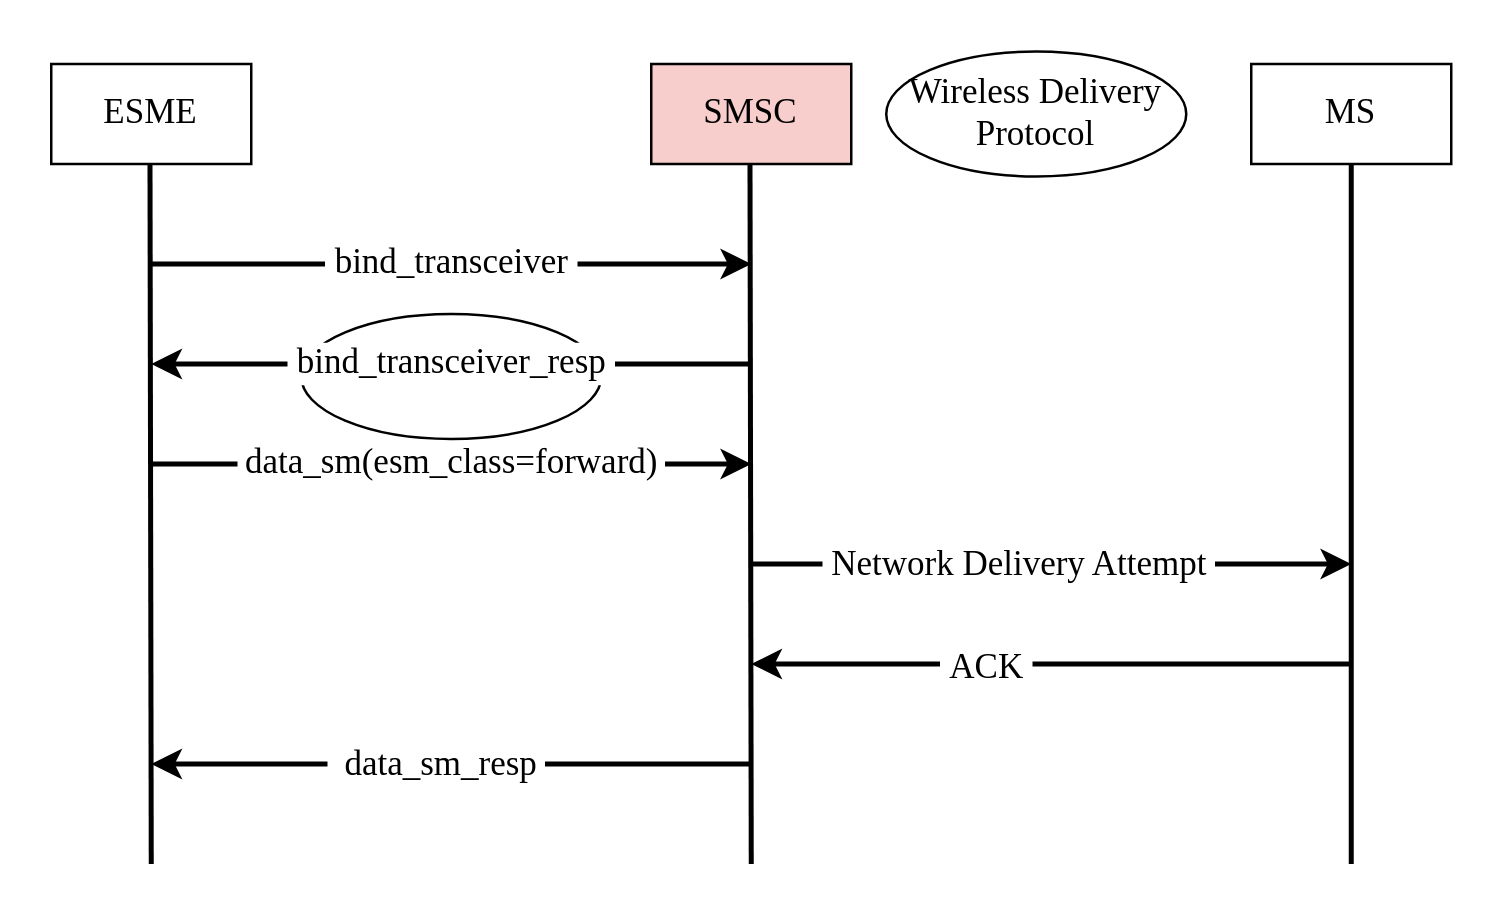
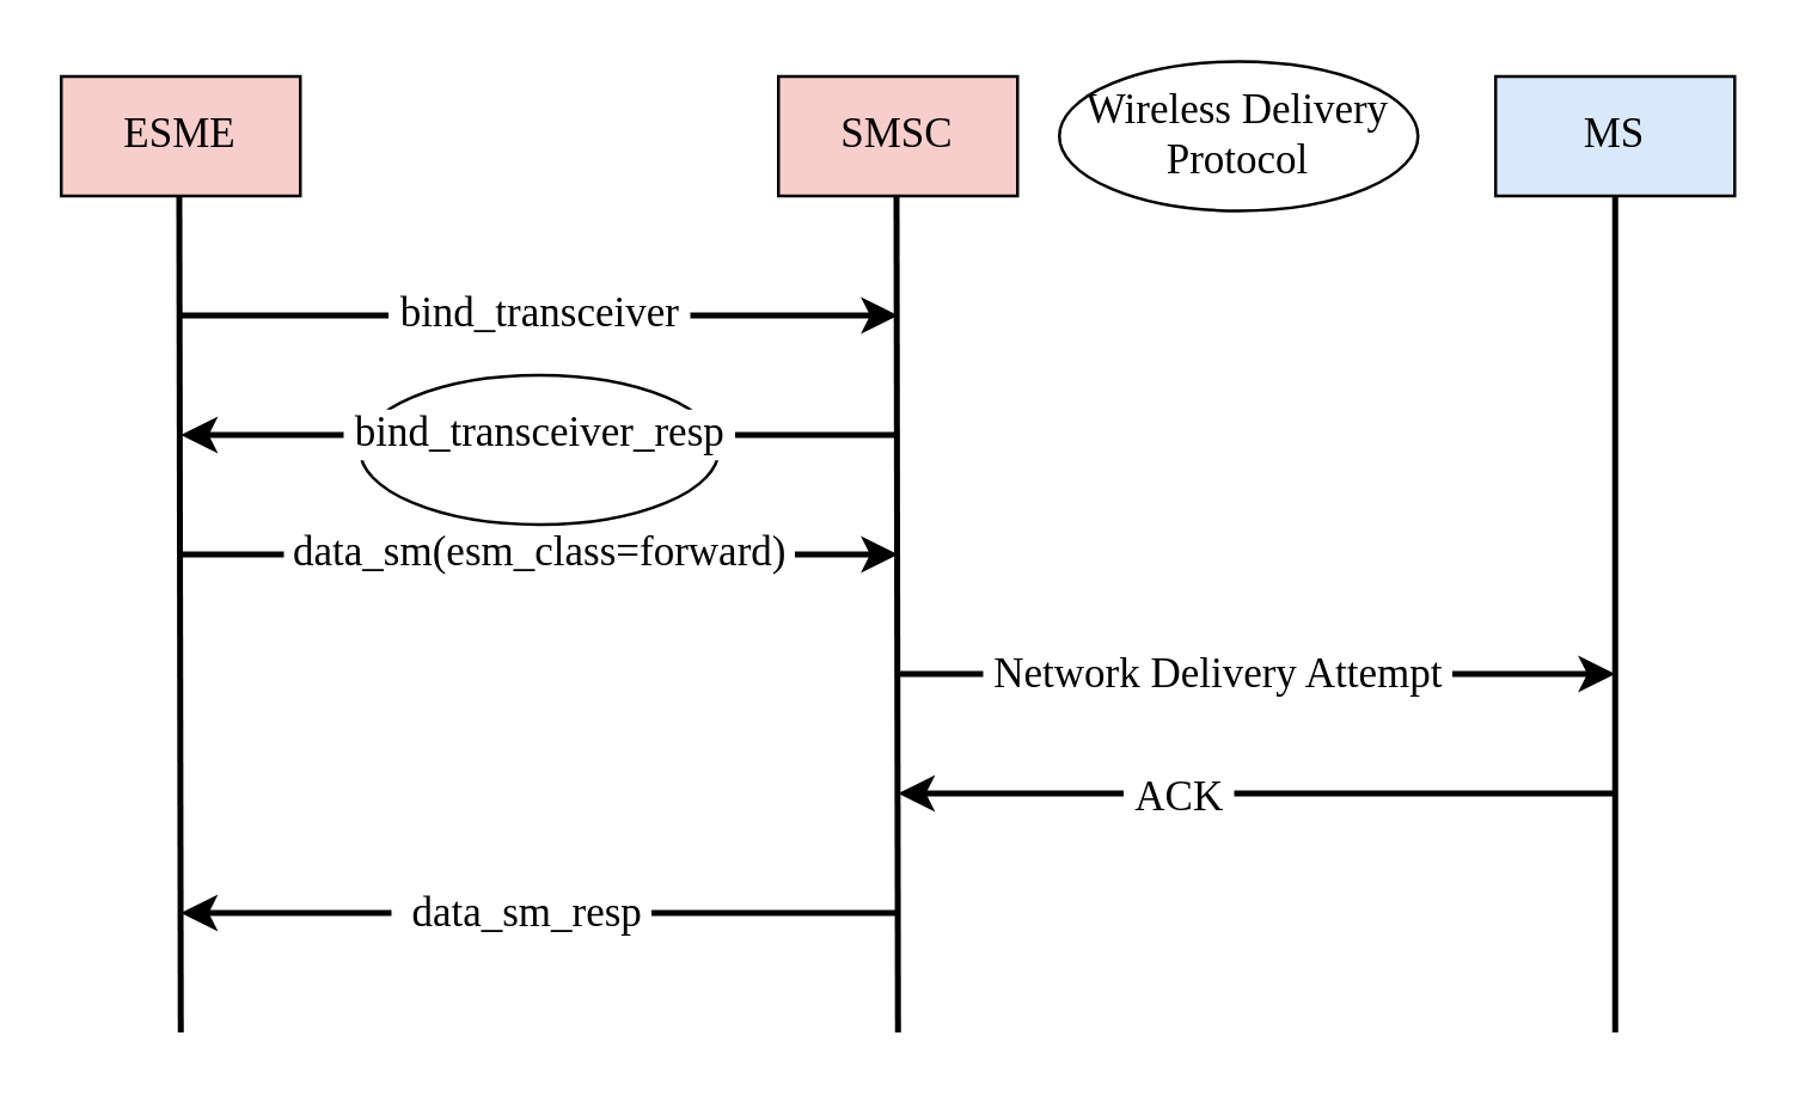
- <mxCell id="3" value="ESME" style="rounded=0;whiteSpace=wrap;html=1;fontFamily=Times New Roman;fontSize=14;" vertex="1" parent="1"><mxGeometry x="20" y="25" width="80" height="40" as="geometry" /></mxCell>
+ <mxCell id="3" value="ESME" style="rounded=0;whiteSpace=wrap;html=1;fontFamily=Times New Roman;fontSize=14;fillColor=#f8cecc;" vertex="1" parent="1"><mxGeometry x="20" y="25" width="80" height="40" as="geometry" /></mxCell>
- <mxCell id="6" value="&lt;div&gt;MS&lt;/div&gt;" style="rounded=0;whiteSpace=wrap;html=1;fontFamily=Times New Roman;fontSize=14;" vertex="1" parent="1"><mxGeometry x="500" y="25" width="80" height="40" as="geometry" /></mxCell>
+ <mxCell id="6" value="&lt;div&gt;MS&lt;/div&gt;" style="rounded=0;whiteSpace=wrap;html=1;fontFamily=Times New Roman;fontSize=14;fillColor=#dae8fc;" vertex="1" parent="1"><mxGeometry x="500" y="25" width="80" height="40" as="geometry" /></mxCell>
